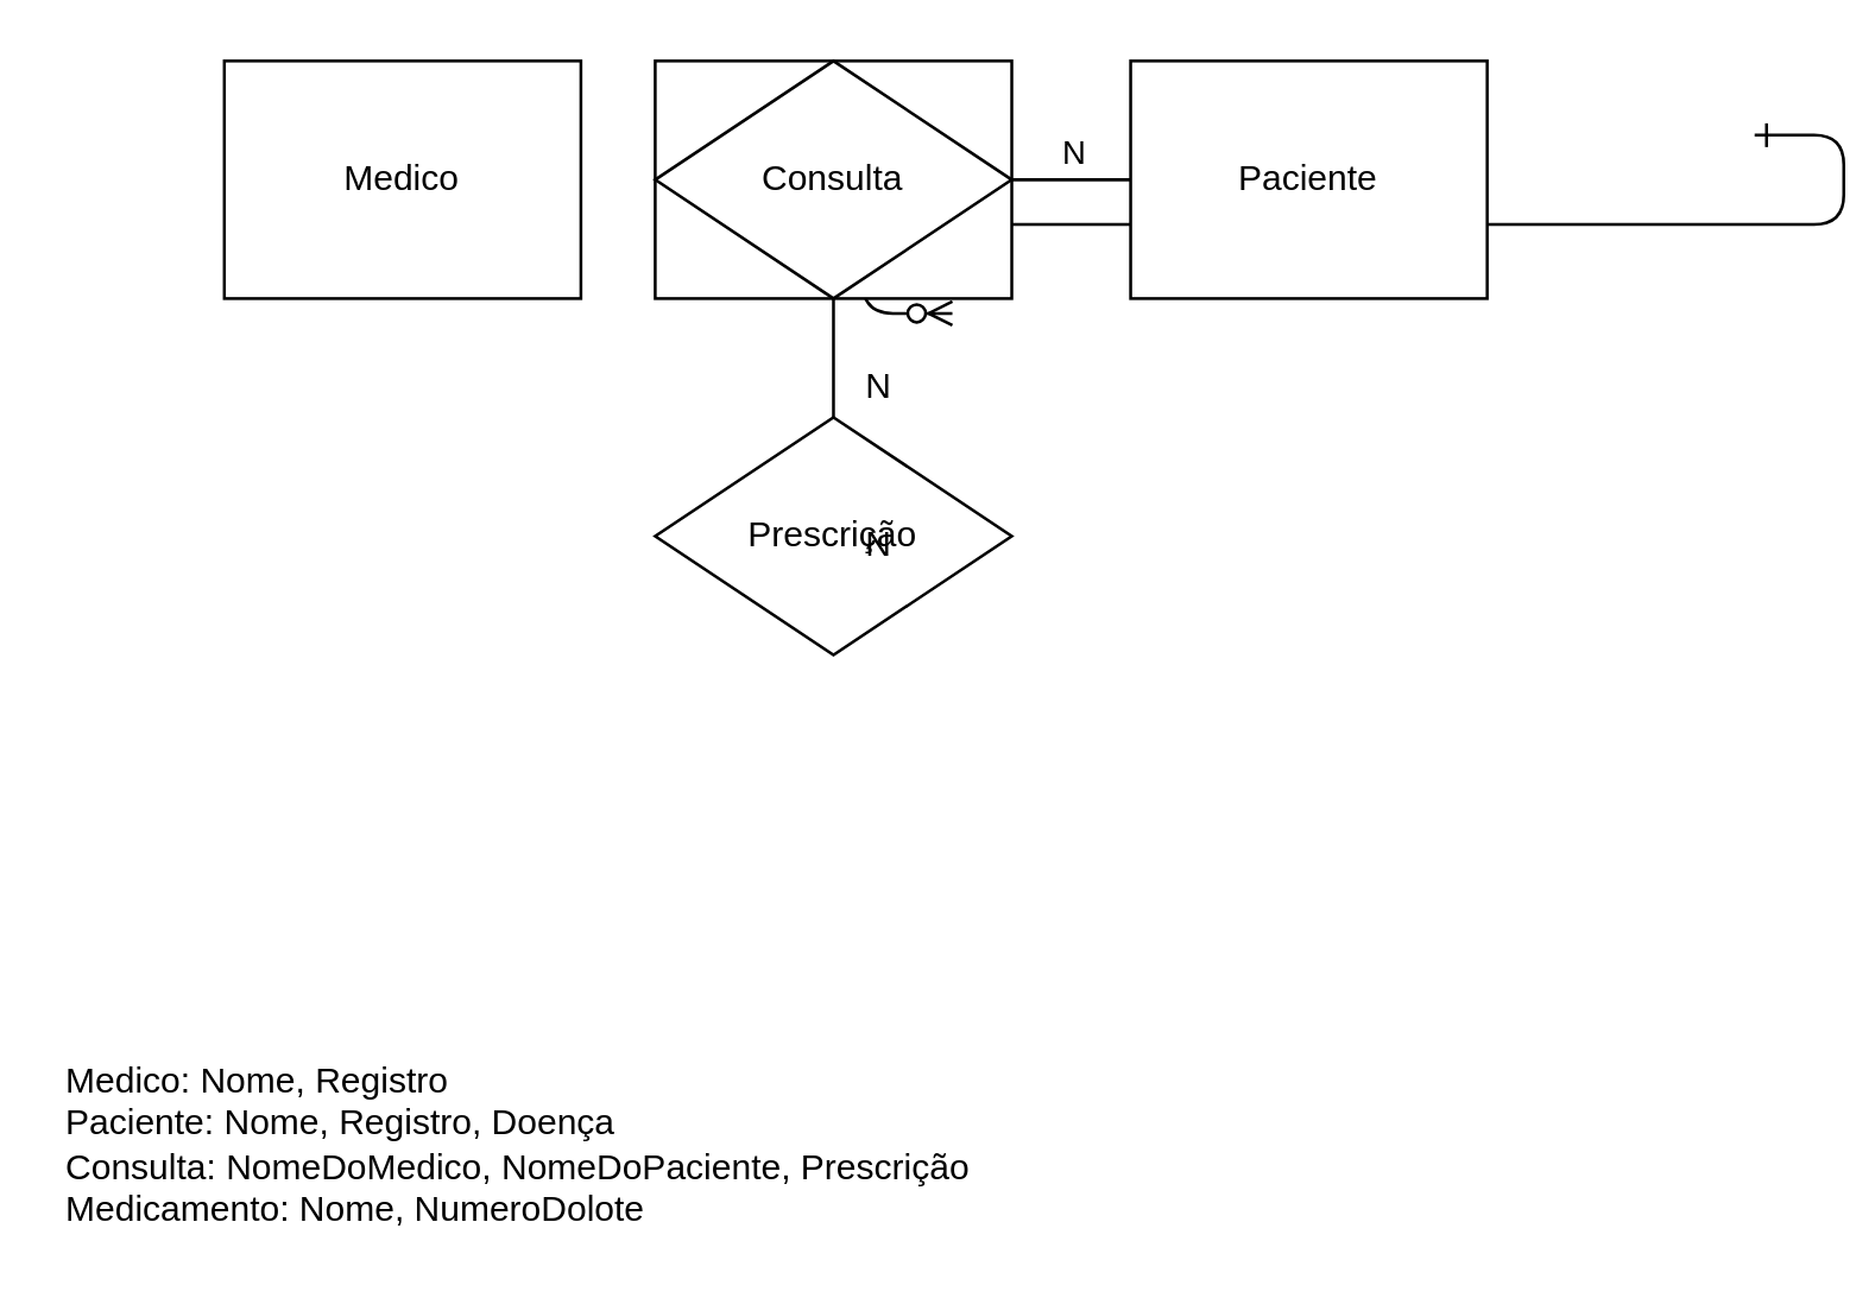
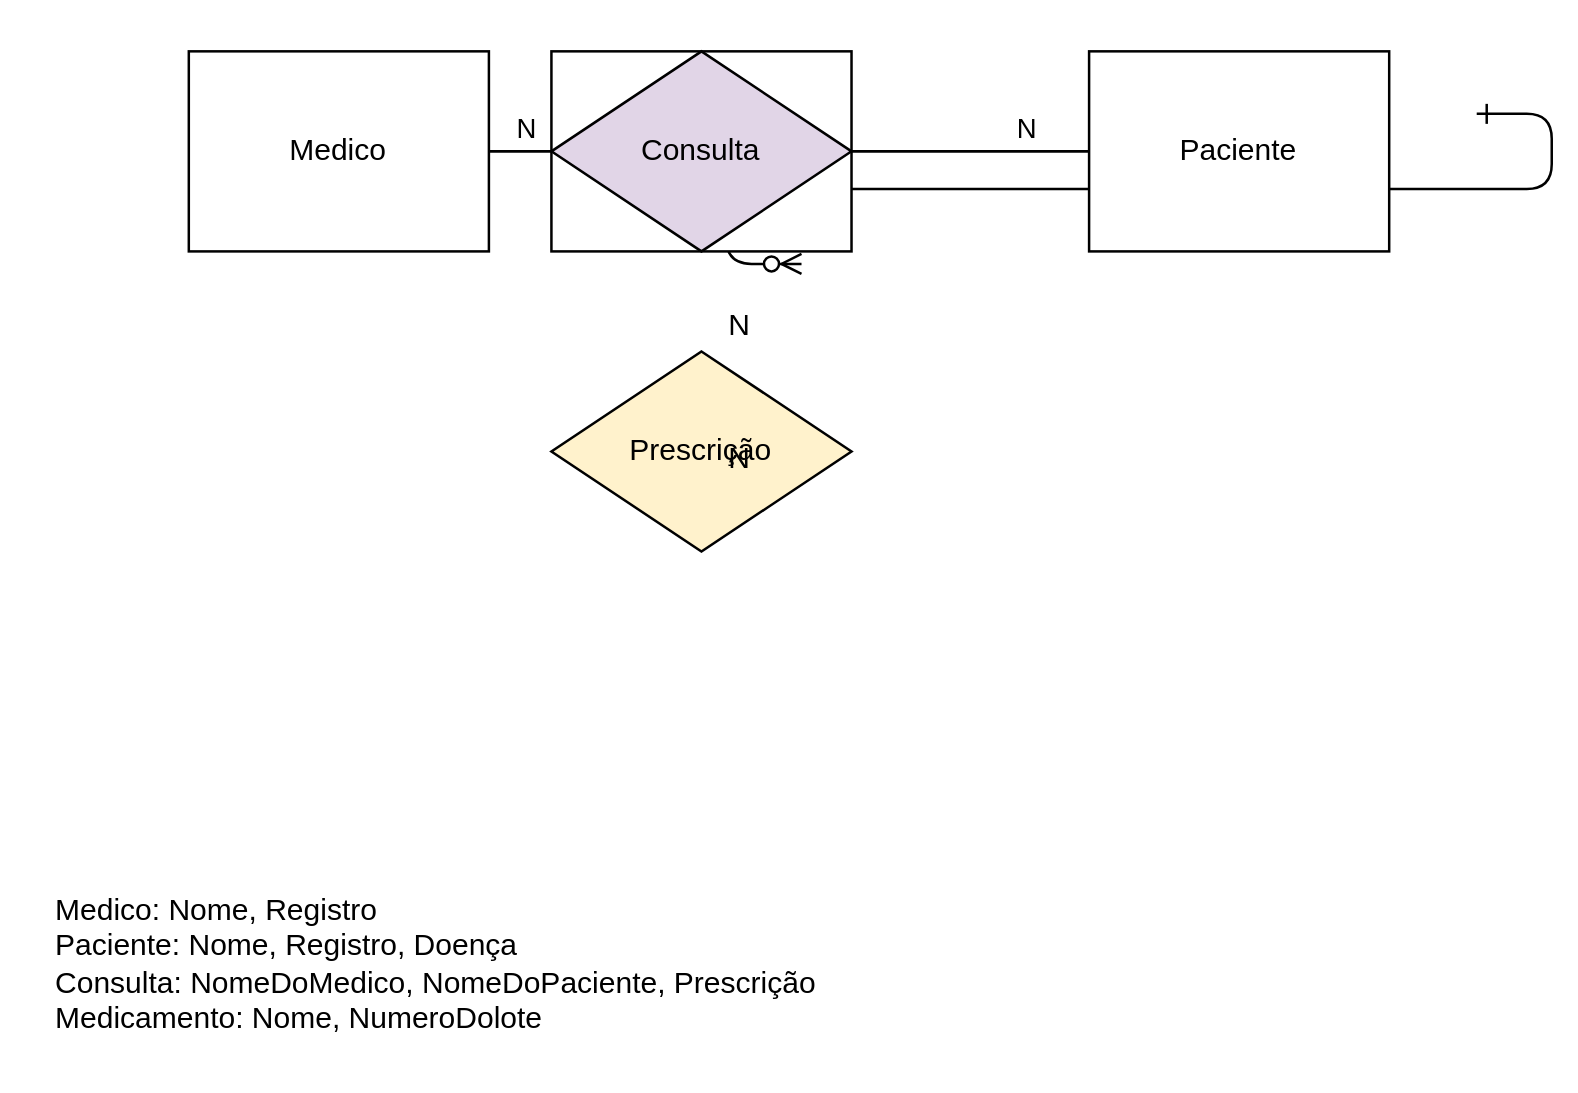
+ <mxCell id="3" style="edgeStyle=none;rounded=0;orthogonalLoop=1;jettySize=auto;html=1;entryX=0;entryY=0.5;entryDx=0;entryDy=0;endArrow=none;endFill=0;" edge="1" parent="1" source="5" target="10"><mxGeometry relative="1" as="geometry" /></mxCell>
+ <mxCell id="4" value="N" style="edgeLabel;html=1;align=center;verticalAlign=middle;resizable=0;points=[];" vertex="1" connectable="0" parent="3"><mxGeometry x="-0.183" y="-2" relative="1" as="geometry"><mxPoint x="4" y="-12" as="offset" /></mxGeometry></mxCell>
- <mxCell id="10" value="Consulta" style="rhombus;whiteSpace=wrap;html=1;" vertex="1" parent="1"><mxGeometry x="220" y="20" width="120" height="80" as="geometry" /></mxCell>
+ <mxCell id="10" value="Consulta" style="rhombus;whiteSpace=wrap;html=1;fillColor=#e1d5e7;" vertex="1" parent="1"><mxGeometry x="220" y="20" width="120" height="80" as="geometry" /></mxCell>
- <mxCell id="11" value="Paciente" style="rounded=0;whiteSpace=wrap;html=1;" vertex="1" parent="1"><mxGeometry x="380" y="20" width="120" height="80" as="geometry" /></mxCell>
+ <mxCell id="11" value="Paciente" style="rounded=0;whiteSpace=wrap;html=1;" vertex="1" parent="1"><mxGeometry x="435" y="20" width="120" height="80" as="geometry" /></mxCell>
- <mxCell id="9" style="edgeStyle=none;rounded=0;orthogonalLoop=1;jettySize=auto;html=1;entryX=0.5;entryY=0;entryDx=0;entryDy=0;endArrow=none;endFill=0;" edge="1" parent="1" source="10" target="12"><mxGeometry relative="1" as="geometry"><Array as="points"><mxPoint x="280" y="130" /></Array></mxGeometry></mxCell>
- <mxCell id="12" value="Prescrição" style="rhombus;whiteSpace=wrap;html=1;" vertex="1" parent="1"><mxGeometry x="220" y="140" width="120" height="80" as="geometry" /></mxCell>
+ <mxCell id="12" value="Prescrição" style="rhombus;whiteSpace=wrap;html=1;fillColor=#fff2cc;" vertex="1" parent="1"><mxGeometry x="220" y="140" width="120" height="80" as="geometry" /></mxCell>
